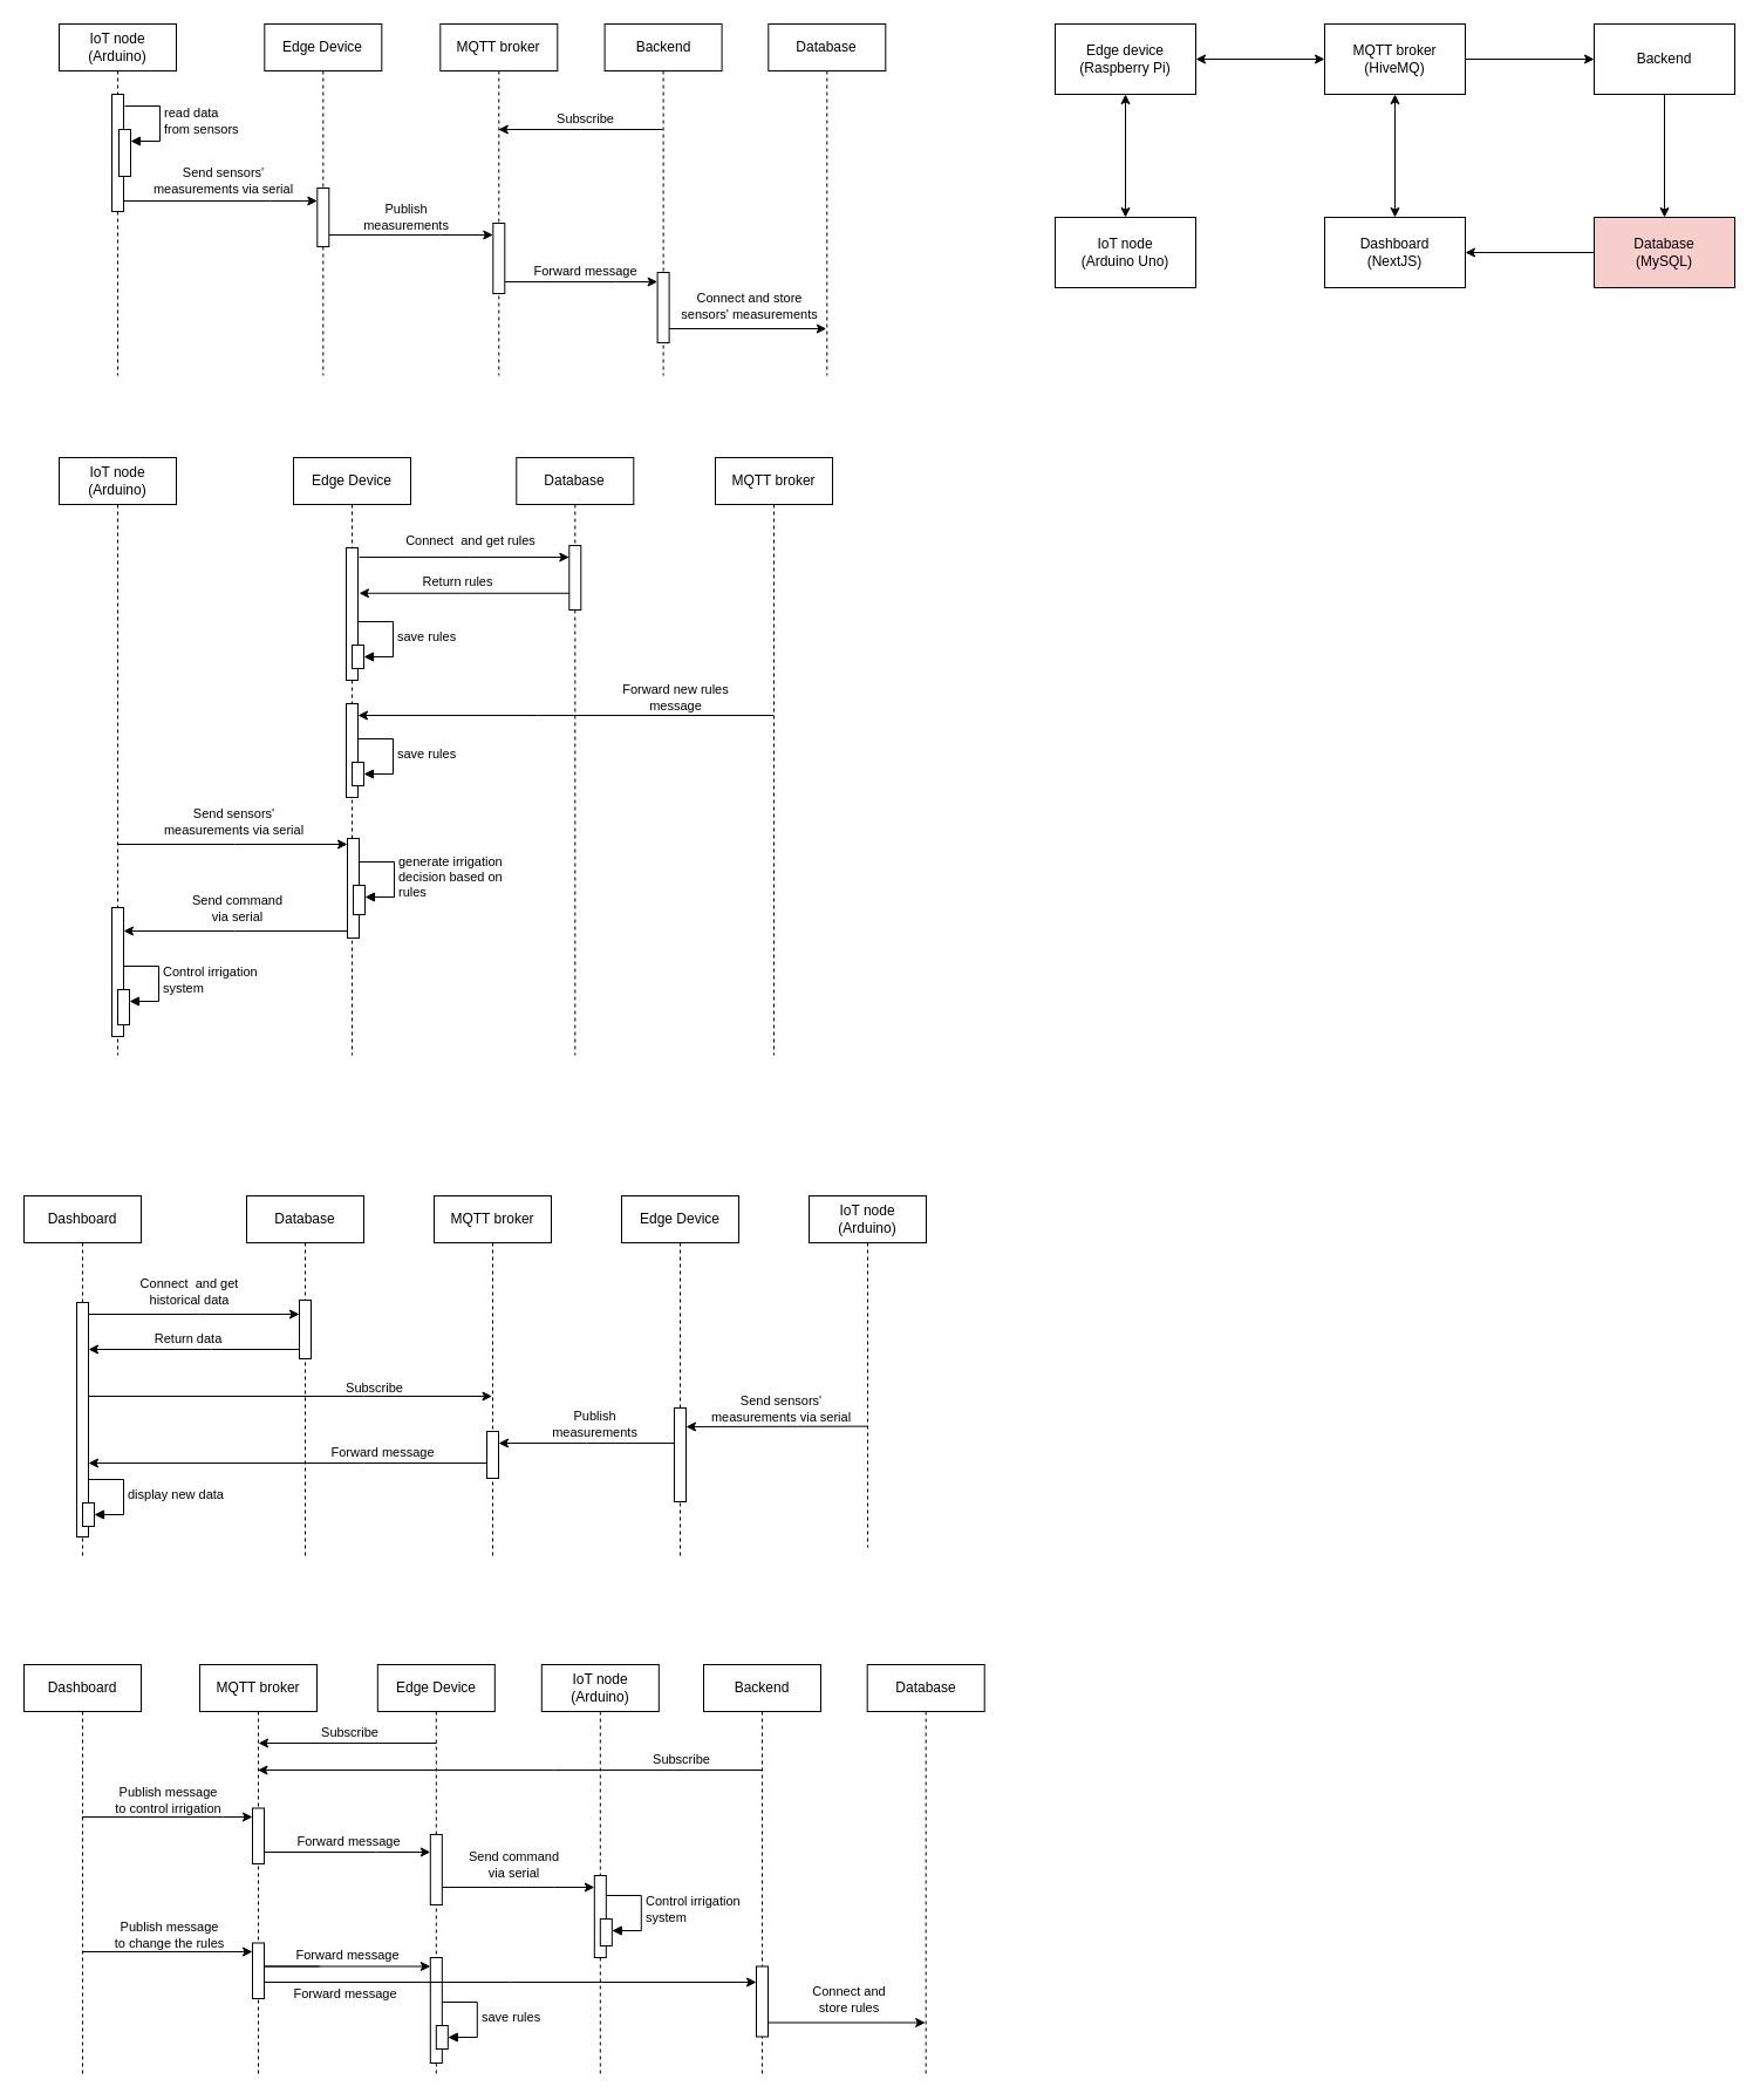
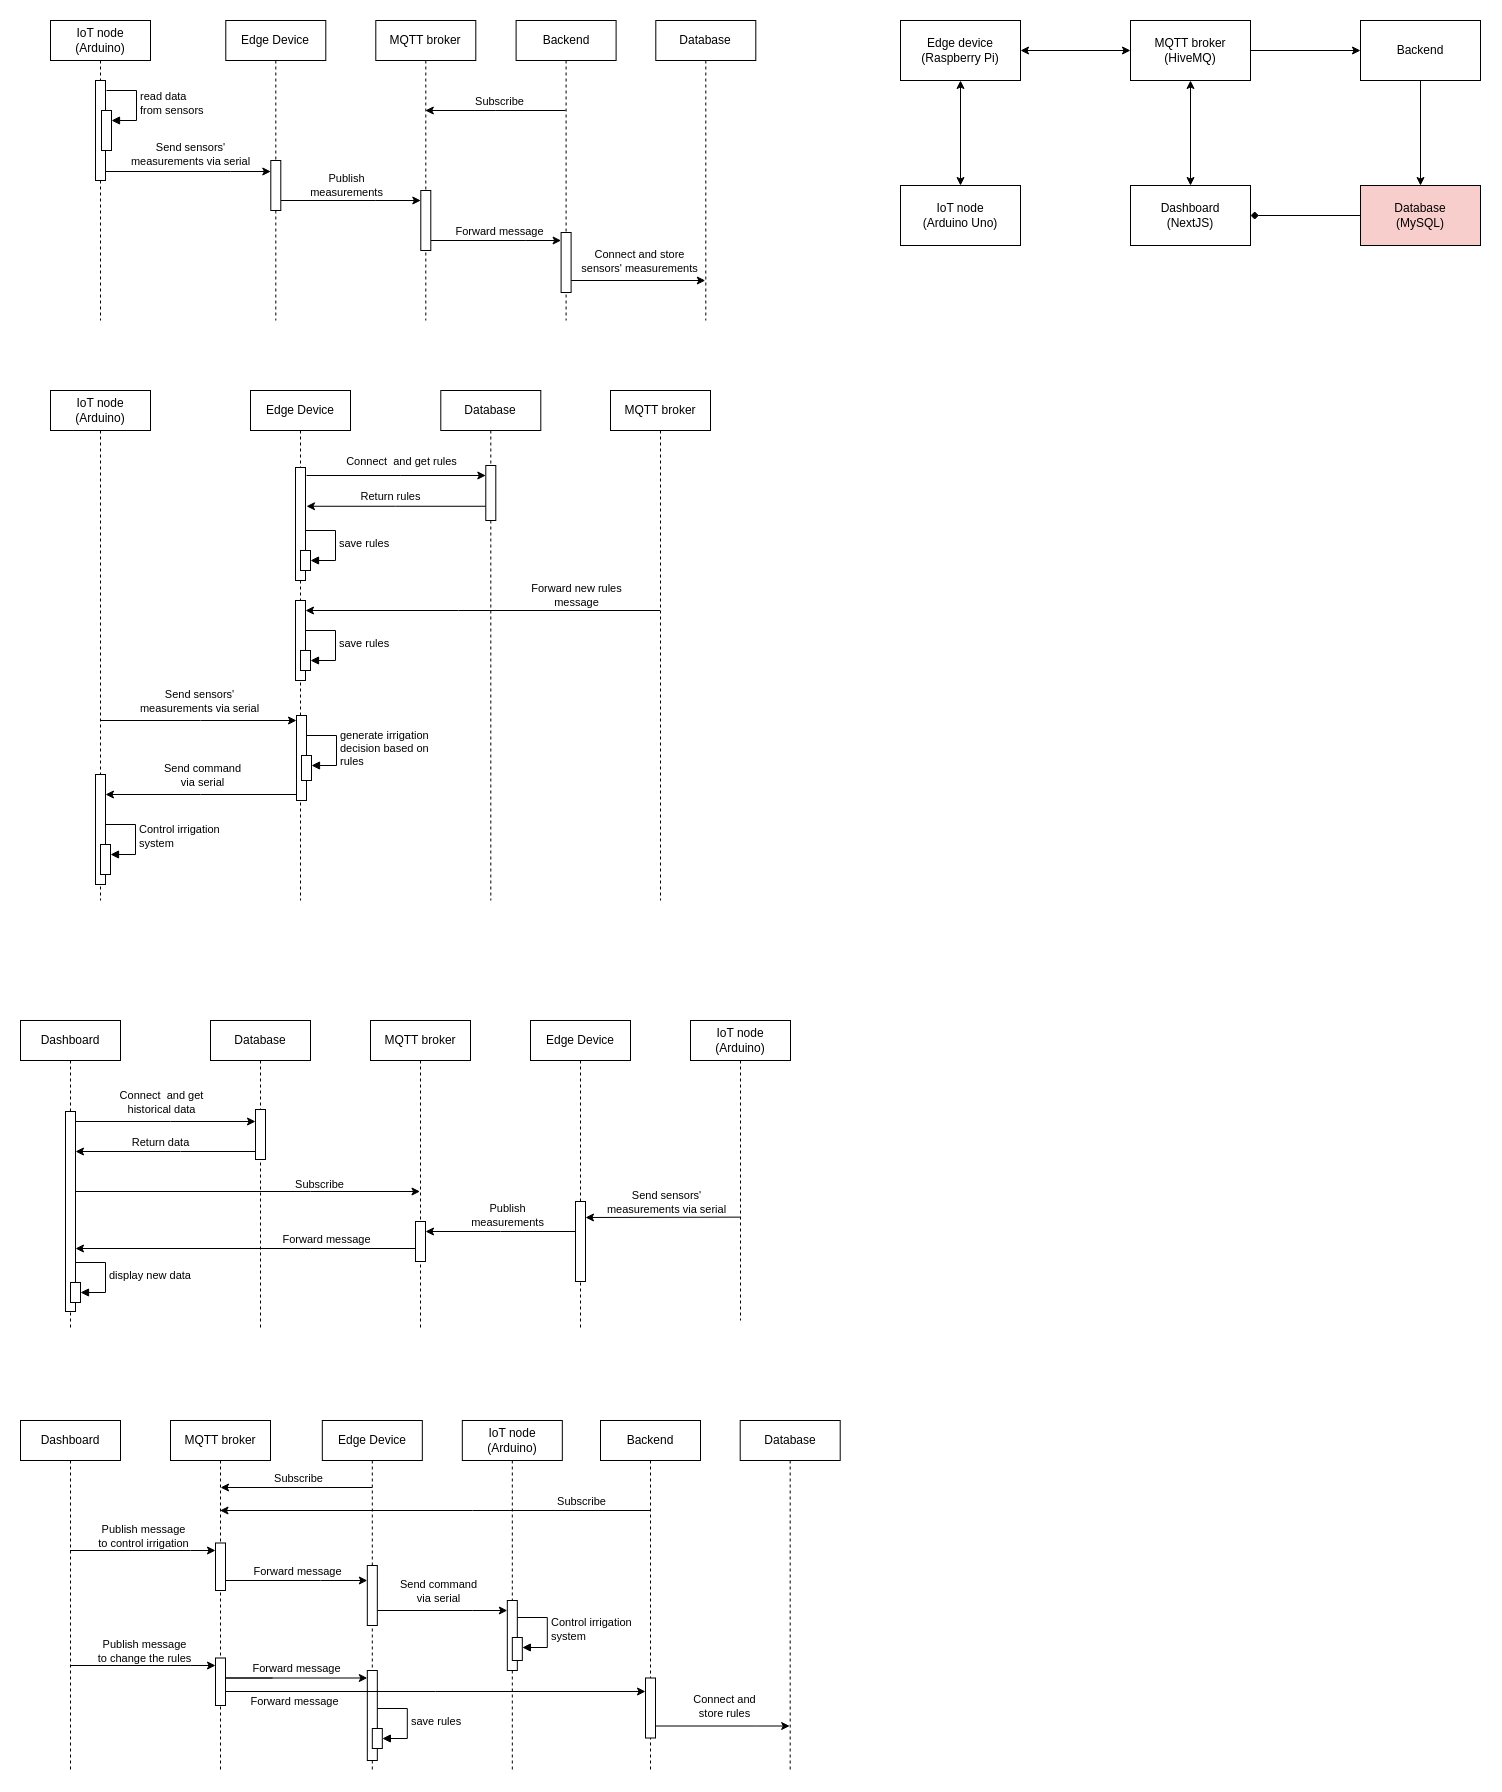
- <mxCell id="101" style="edgeStyle=orthogonalEdgeStyle;rounded=0;orthogonalLoop=1;jettySize=auto;html=1;entryX=1;entryY=0.5;entryDx=0;entryDy=0;" parent="1" source="102" target="100" edge="1"><mxGeometry relative="1" as="geometry" /></mxCell>
+ <mxCell id="101" style="edgeStyle=orthogonalEdgeStyle;rounded=0;orthogonalLoop=1;jettySize=auto;html=1;entryX=1;entryY=0.5;entryDx=0;entryDy=0;endArrow=diamond;" parent="1" source="102" target="100" edge="1"><mxGeometry relative="1" as="geometry" /></mxCell>
